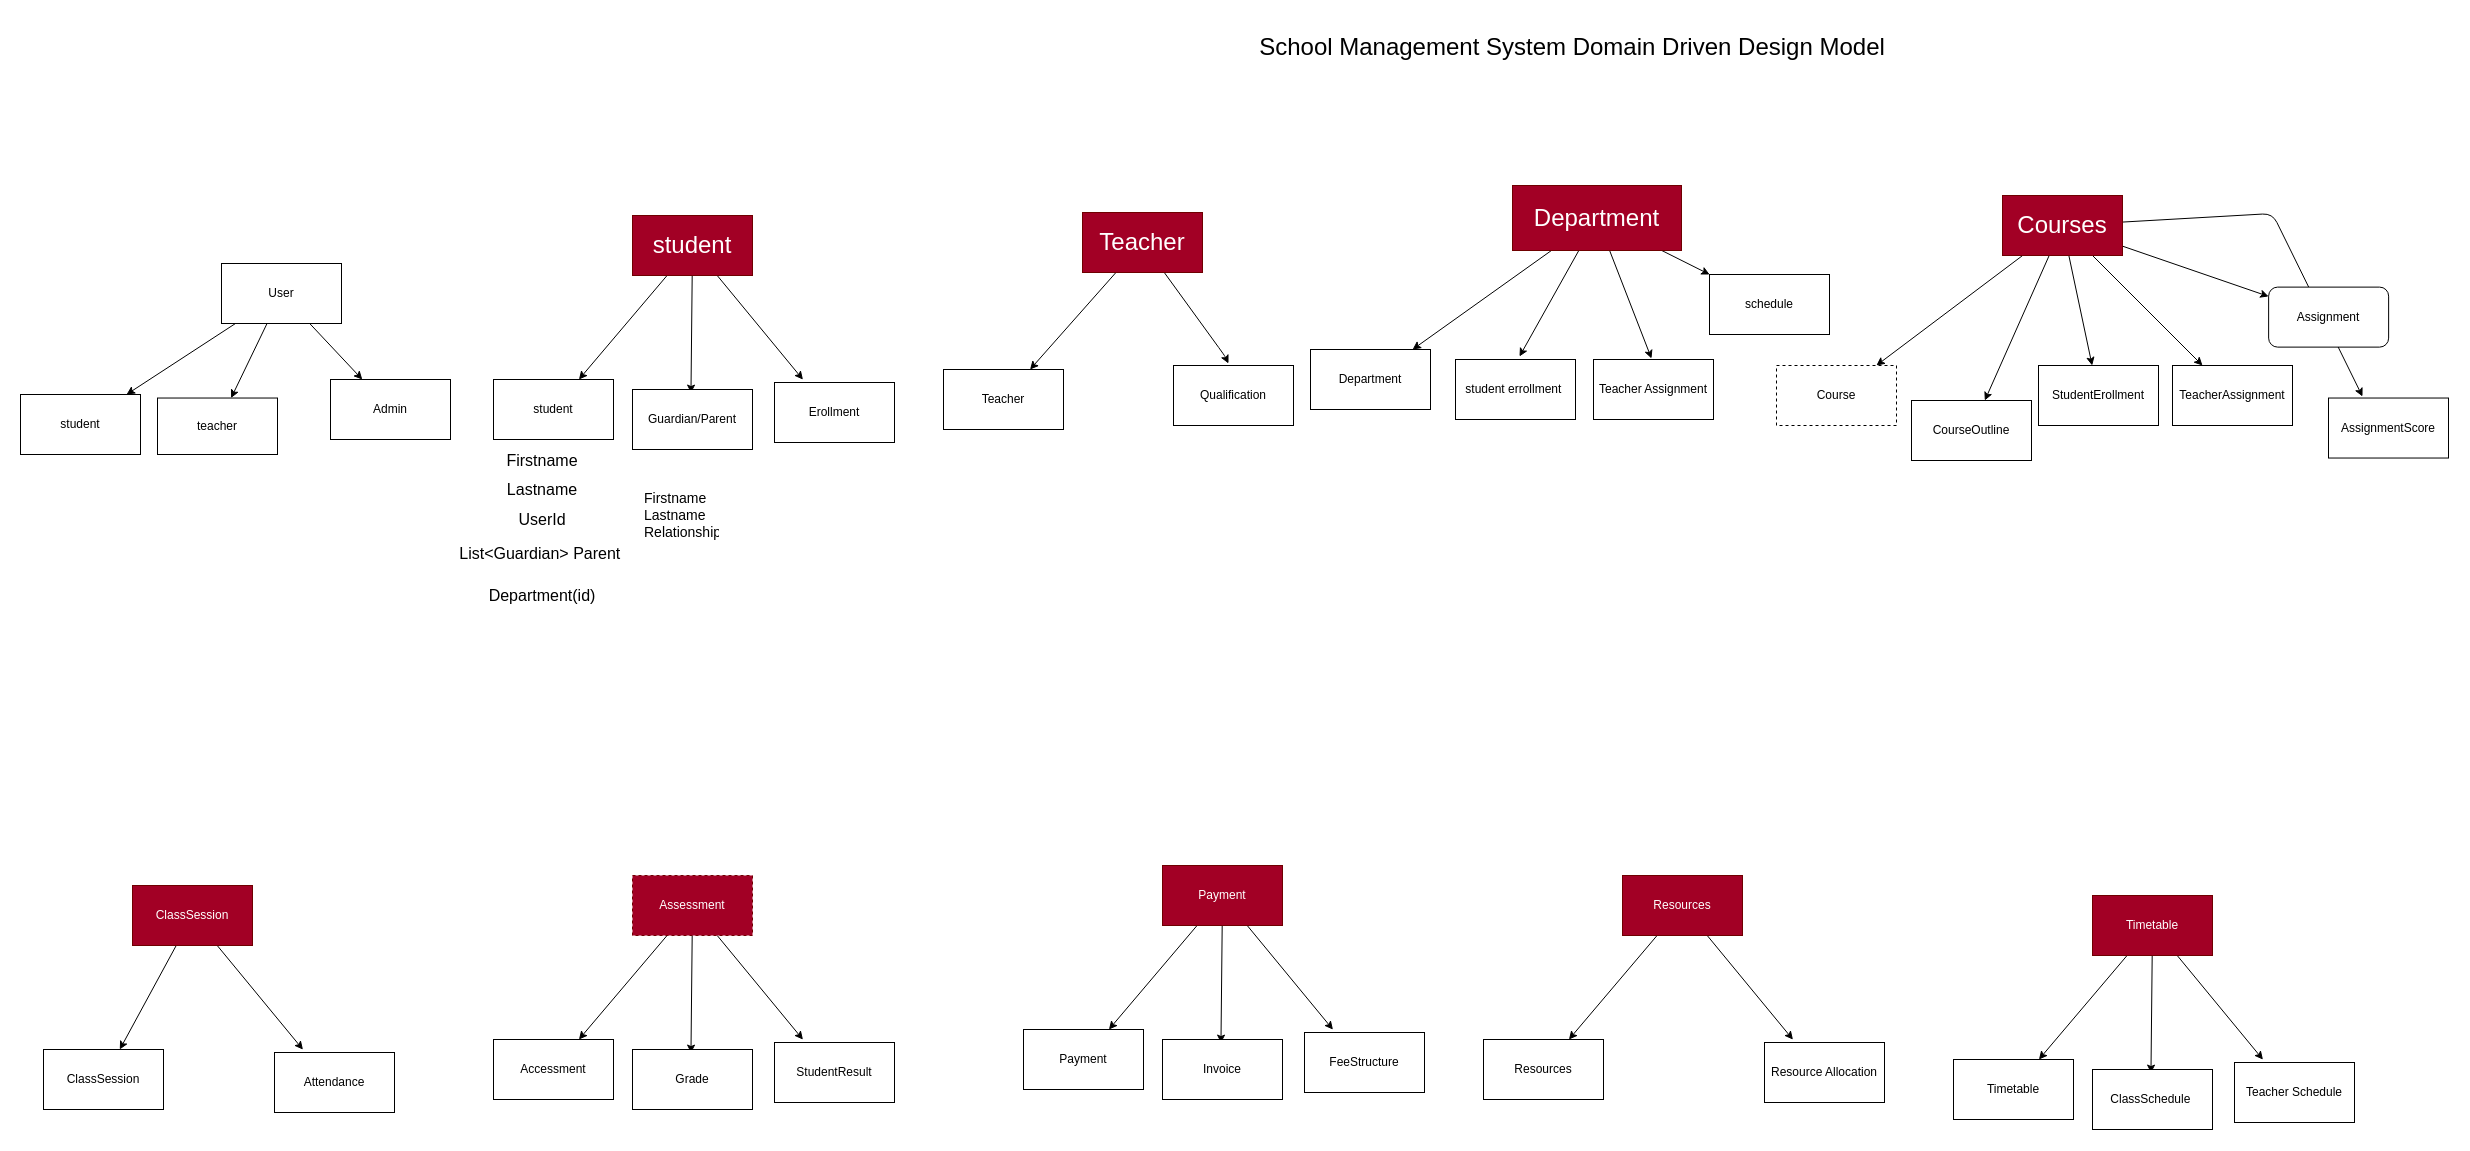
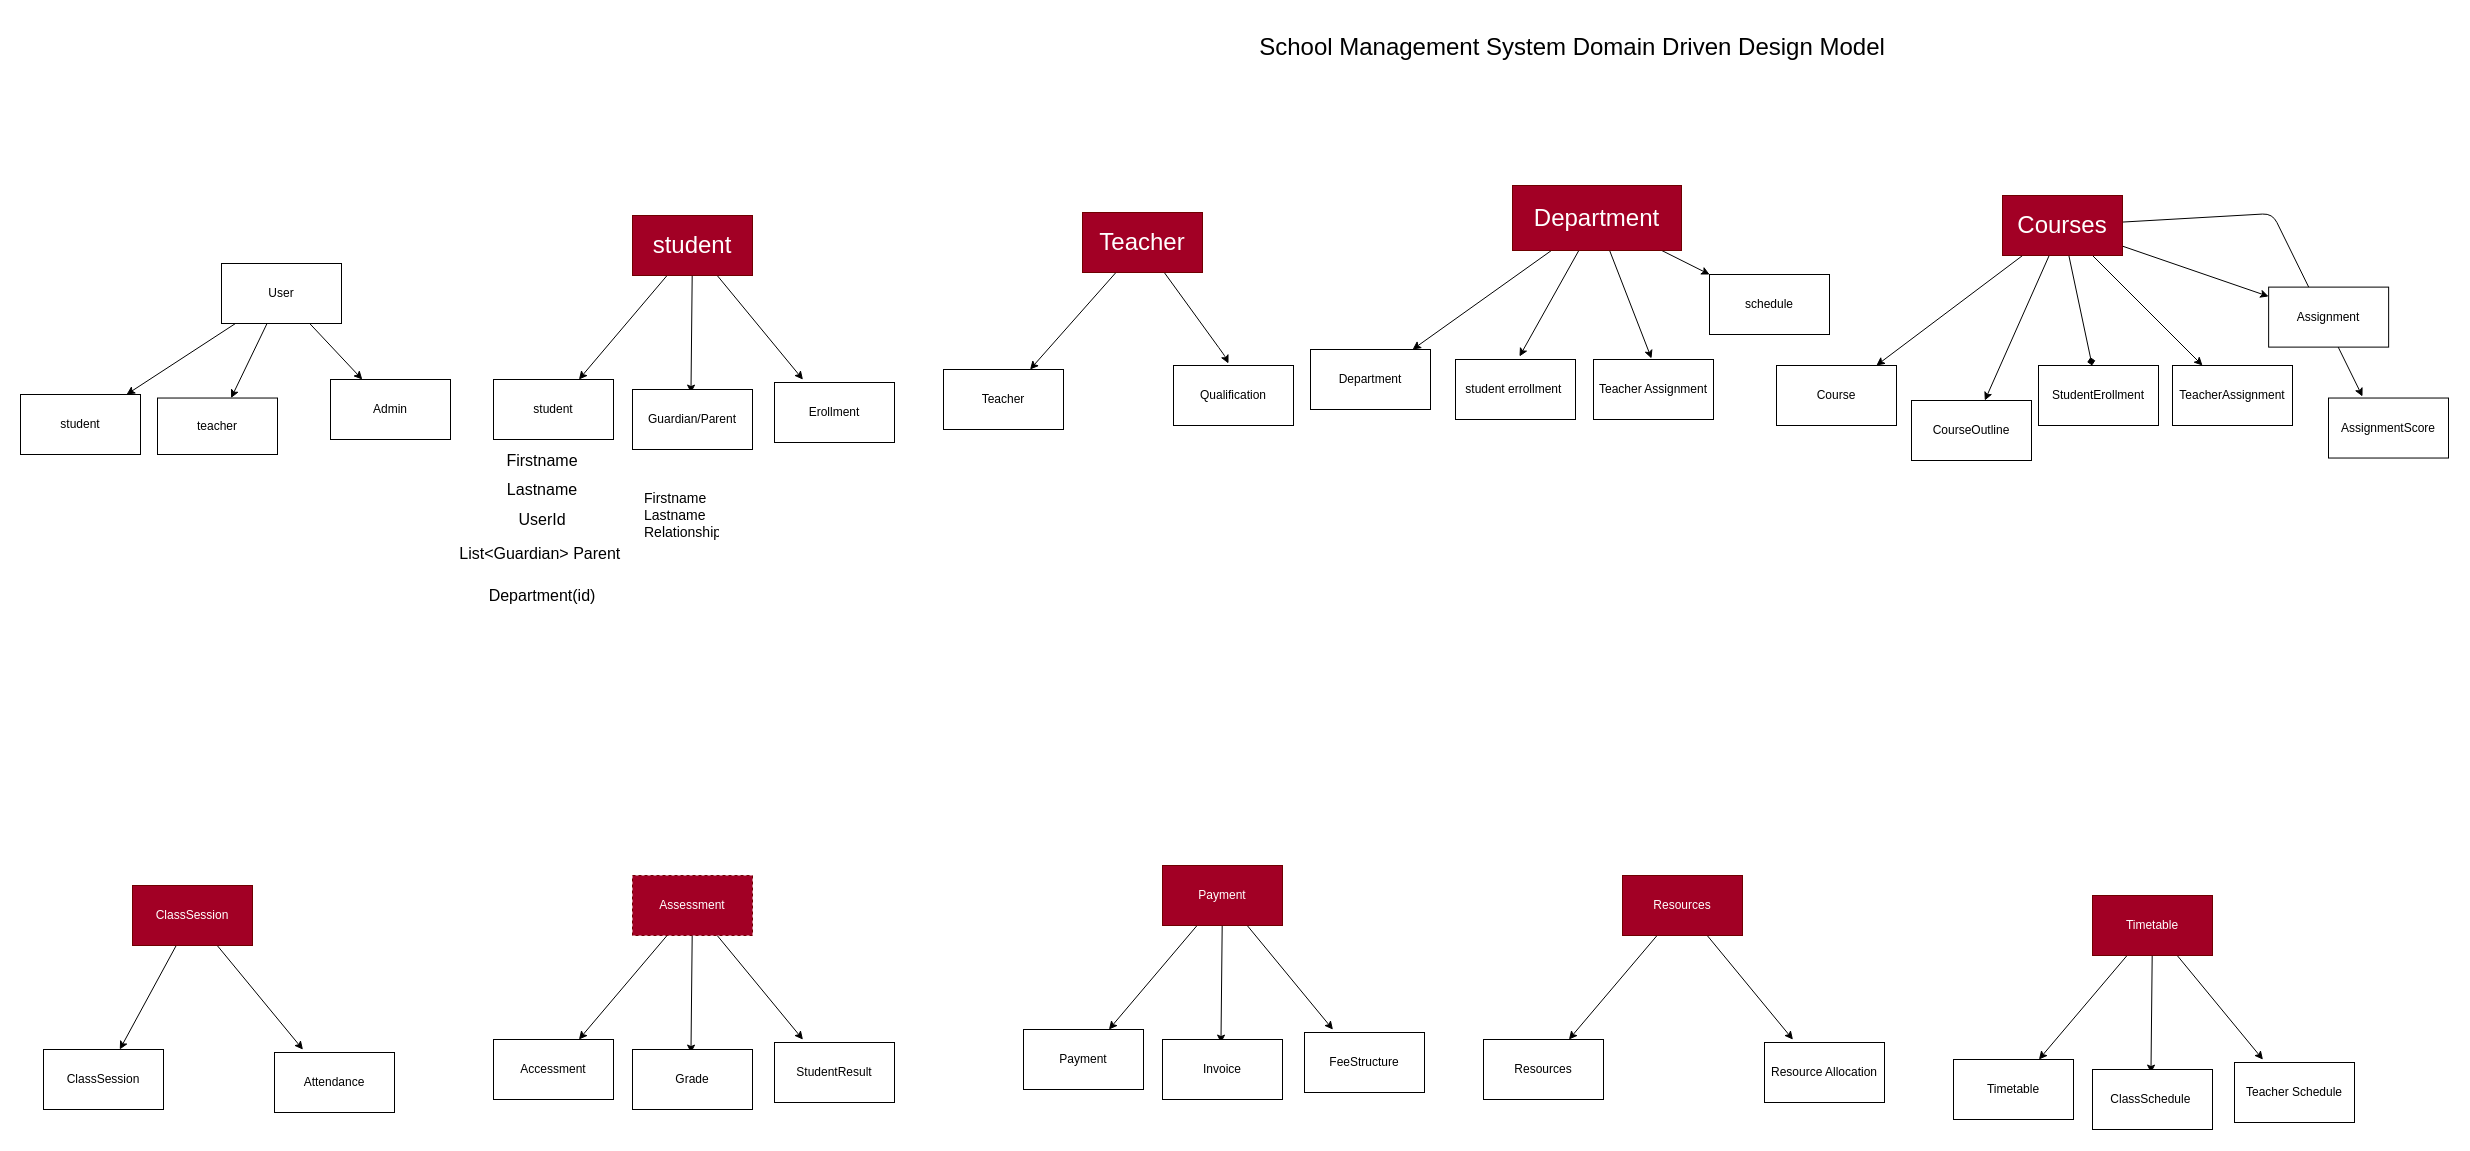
- <mxCell id="79" value="Assignment" style="whiteSpace=wrap;html=1;rounded=1;" parent="1" vertex="1"><mxGeometry x="2268.138" y="286.613" width="120" height="60" as="geometry" /></mxCell>
+ <mxCell id="79" value="Assignment" style="rounded=0;whiteSpace=wrap;html=1;" parent="1" vertex="1"><mxGeometry x="2268.138" y="286.613" width="120" height="60" as="geometry" /></mxCell>
- <mxCell id="55" style="edgeStyle=none;html=1;" parent="1" source="59" target="62" edge="1"><mxGeometry relative="1" as="geometry"><mxPoint x="2172.474" y="359.105" as="targetPoint" /></mxGeometry></mxCell>
+ <mxCell id="55" style="edgeStyle=none;html=1;endArrow=diamond;" parent="1" source="59" target="62" edge="1"><mxGeometry relative="1" as="geometry"><mxPoint x="2172.474" y="359.105" as="targetPoint" /></mxGeometry></mxCell>
- <mxCell id="60" value="Course" style="rounded=0;whiteSpace=wrap;html=1;dashed=1;" parent="1" vertex="1"><mxGeometry x="1776" y="365" width="120" height="60" as="geometry" /></mxCell>
+ <mxCell id="60" value="Course" style="rounded=0;whiteSpace=wrap;html=1;" parent="1" vertex="1"><mxGeometry x="1776" y="365" width="120" height="60" as="geometry" /></mxCell>
